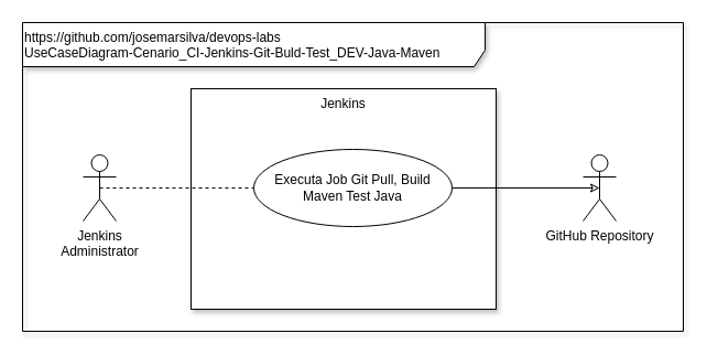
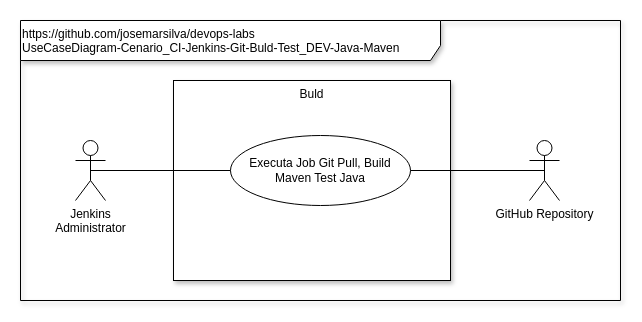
- <mxCell id="3" value="Jenkins&lt;br&gt;" style="whiteSpace=wrap;html=1;shadow=1;verticalAlign=top;" parent="1" vertex="1"><mxGeometry x="173" y="80" width="277" height="200" as="geometry" /></mxCell>
+ <mxCell id="3" value="Buld&lt;br&gt;" style="whiteSpace=wrap;html=1;shadow=1;verticalAlign=top;" parent="1" vertex="1"><mxGeometry x="173" y="80" width="277" height="200" as="geometry" /></mxCell>
- <mxCell id="8" value="" style="endArrow=none;startArrow=none;endFill=0;startFill=0;html=1;entryX=0;entryY=0.5;exitX=0.5;exitY=0.5;exitPerimeter=0;entryDx=0;entryDy=0;dashed=1;" parent="1" source="5" target="6" edge="1"><mxGeometry width="160" relative="1" as="geometry"><mxPoint x="80" y="250" as="sourcePoint" /><mxPoint x="510" y="290" as="targetPoint" /></mxGeometry></mxCell>
+ <mxCell id="8" value="" style="endArrow=none;startArrow=none;endFill=0;startFill=0;html=1;entryX=0;entryY=0.5;exitX=0.5;exitY=0.5;exitPerimeter=0;entryDx=0;entryDy=0;" parent="1" source="5" target="6" edge="1"><mxGeometry width="160" relative="1" as="geometry"><mxPoint x="80" y="250" as="sourcePoint" /><mxPoint x="510" y="290" as="targetPoint" /></mxGeometry></mxCell>
- <mxCell id="7" value="" style="endArrow=classic;startArrow=none;endFill=0;startFill=0;html=1;exitX=1;exitY=0.5;entryX=0.5;entryY=0.5;entryPerimeter=0;entryDx=0;entryDy=0;" parent="1" source="6" target="4" edge="1"><mxGeometry width="160" relative="1" as="geometry"><mxPoint x="680" y="290" as="sourcePoint" /><mxPoint x="770" y="130" as="targetPoint" /></mxGeometry></mxCell>
+ <mxCell id="7" value="" style="endArrow=none;startArrow=none;endFill=0;startFill=0;html=1;exitX=1;exitY=0.5;entryX=0.5;entryY=0.5;entryPerimeter=0;entryDx=0;entryDy=0;" parent="1" source="6" target="4" edge="1"><mxGeometry width="160" relative="1" as="geometry"><mxPoint x="680" y="290" as="sourcePoint" /><mxPoint x="770" y="130" as="targetPoint" /></mxGeometry></mxCell>
